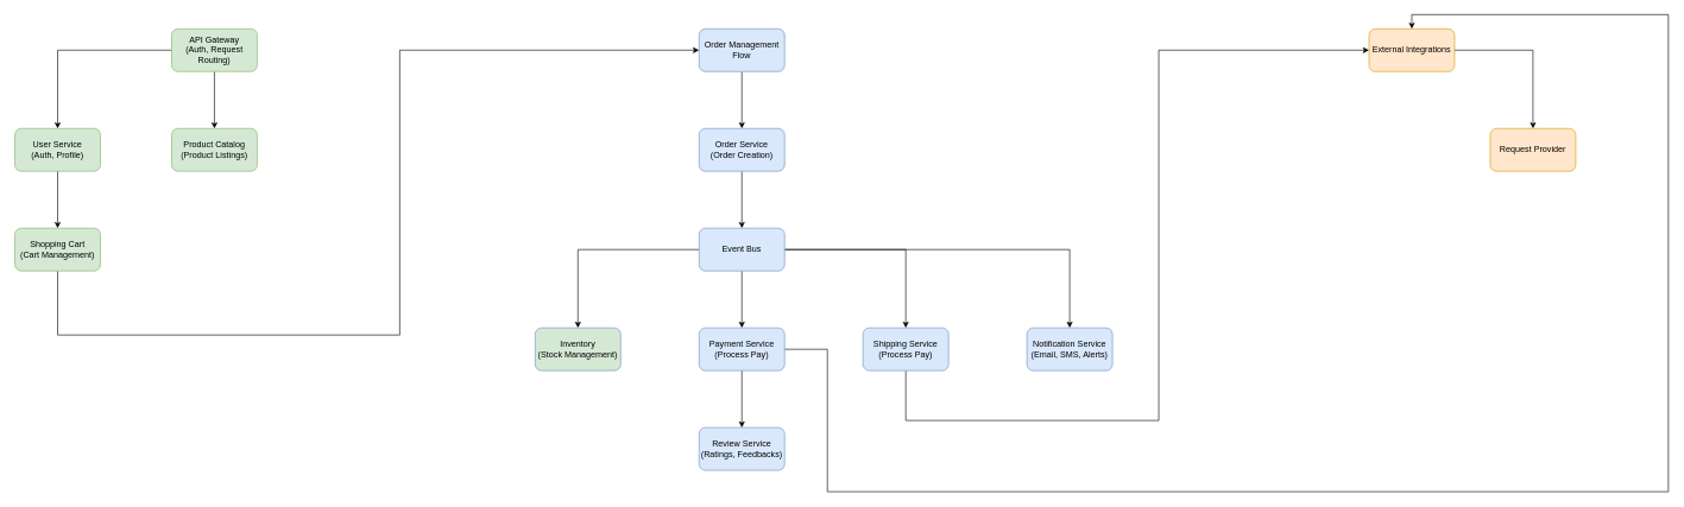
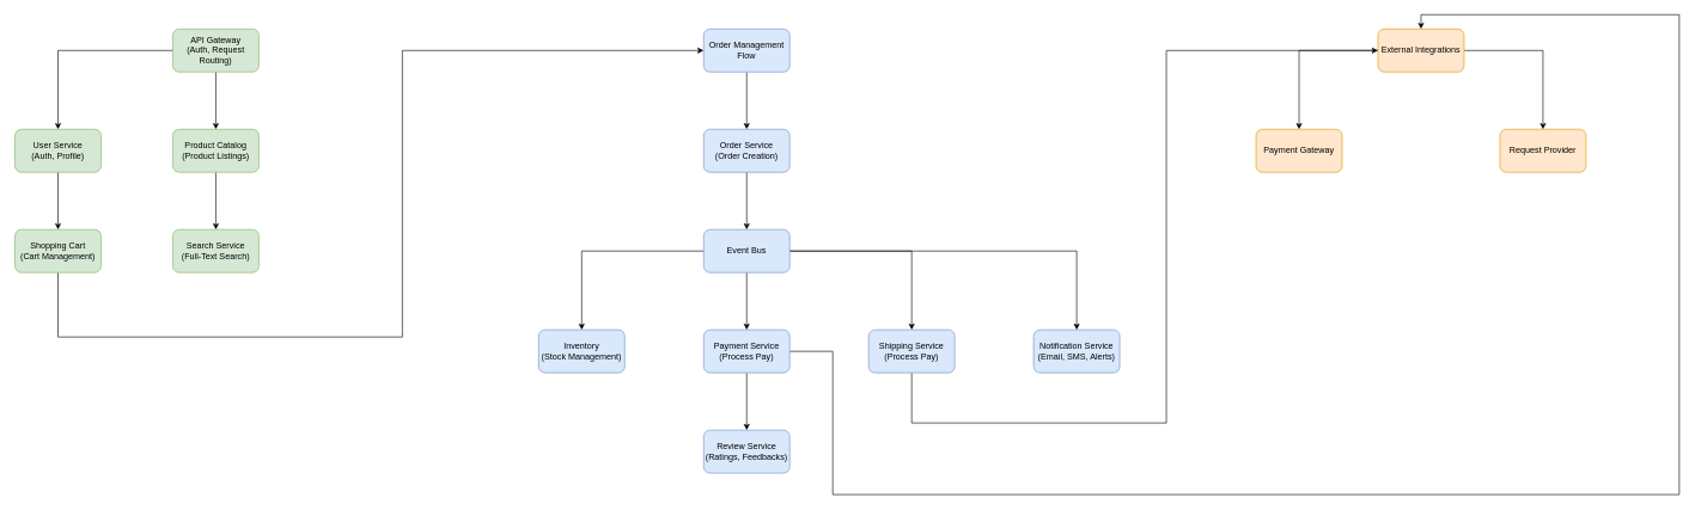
+ <mxCell id="29" style="edgeStyle=orthogonalEdgeStyle;rounded=0;orthogonalLoop=1;jettySize=auto;html=1;entryX=0.5;entryY=0;entryDx=0;entryDy=0;" edge="1" parent="1" source="31" target="33"><mxGeometry relative="1" as="geometry" /></mxCell>
+ <mxCell id="33" value="&lt;div&gt;Payment Gateway&lt;/div&gt;" style="rounded=1;whiteSpace=wrap;html=1;fillColor=#ffe6cc;strokeColor=#d79b00;" vertex="1" parent="1"><mxGeometry x="1750" y="180" width="120" height="60" as="geometry" /></mxCell>
+ <mxCell id="7" value="" style="edgeStyle=orthogonalEdgeStyle;rounded=0;orthogonalLoop=1;jettySize=auto;html=1;" edge="1" parent="1" source="8" target="11"><mxGeometry relative="1" as="geometry" /></mxCell>
+ <mxCell id="11" value="Search Service&lt;div&gt;(Full-Text Search)&lt;/div&gt;" style="whiteSpace=wrap;html=1;rounded=1;fillColor=#d5e8d4;strokeColor=#82b366;" vertex="1" parent="1"><mxGeometry x="240" y="320" width="120" height="60" as="geometry" /></mxCell>
- <mxCell id="24" value="&lt;div&gt;Inventory&lt;/div&gt;&lt;div&gt;(Stock Management)&lt;/div&gt;" style="rounded=1;whiteSpace=wrap;html=1;fillColor=#d5e8d4;strokeColor=#6c8ebf;" vertex="1" parent="1"><mxGeometry x="750" y="460" width="120" height="60" as="geometry" /></mxCell>
+ <mxCell id="24" value="&lt;div&gt;Inventory&lt;/div&gt;&lt;div&gt;(Stock Management)&lt;/div&gt;" style="rounded=1;whiteSpace=wrap;html=1;fillColor=#dae8fc;strokeColor=#6c8ebf;" vertex="1" parent="1"><mxGeometry x="750" y="460" width="120" height="60" as="geometry" /></mxCell>
